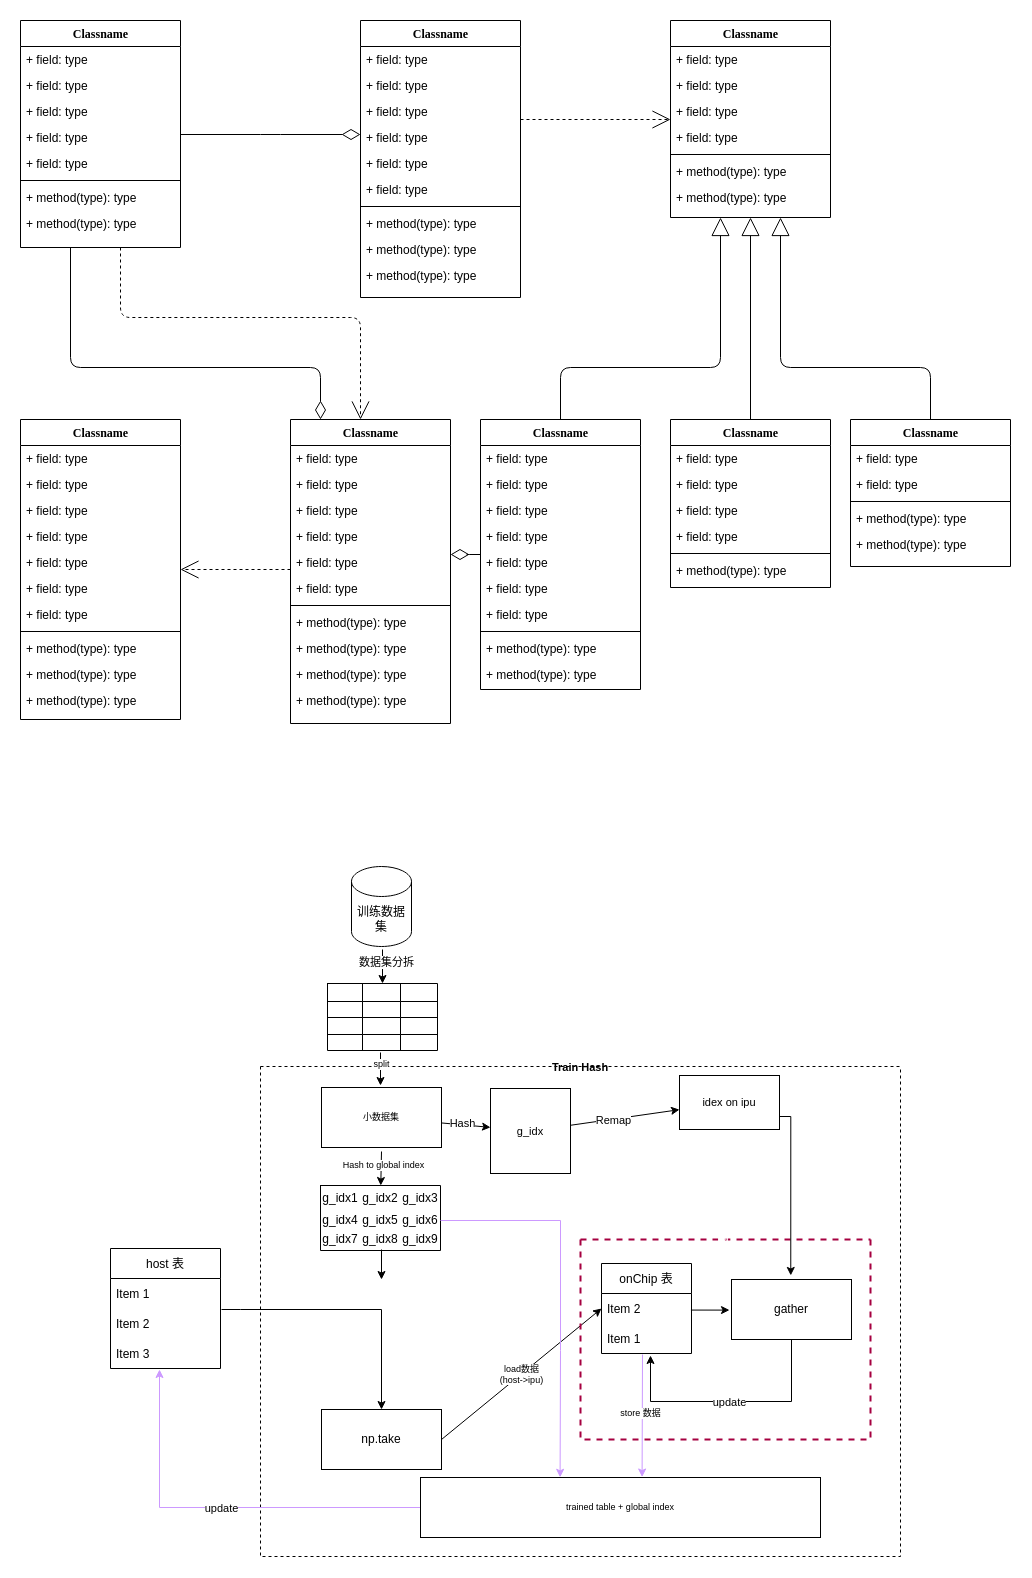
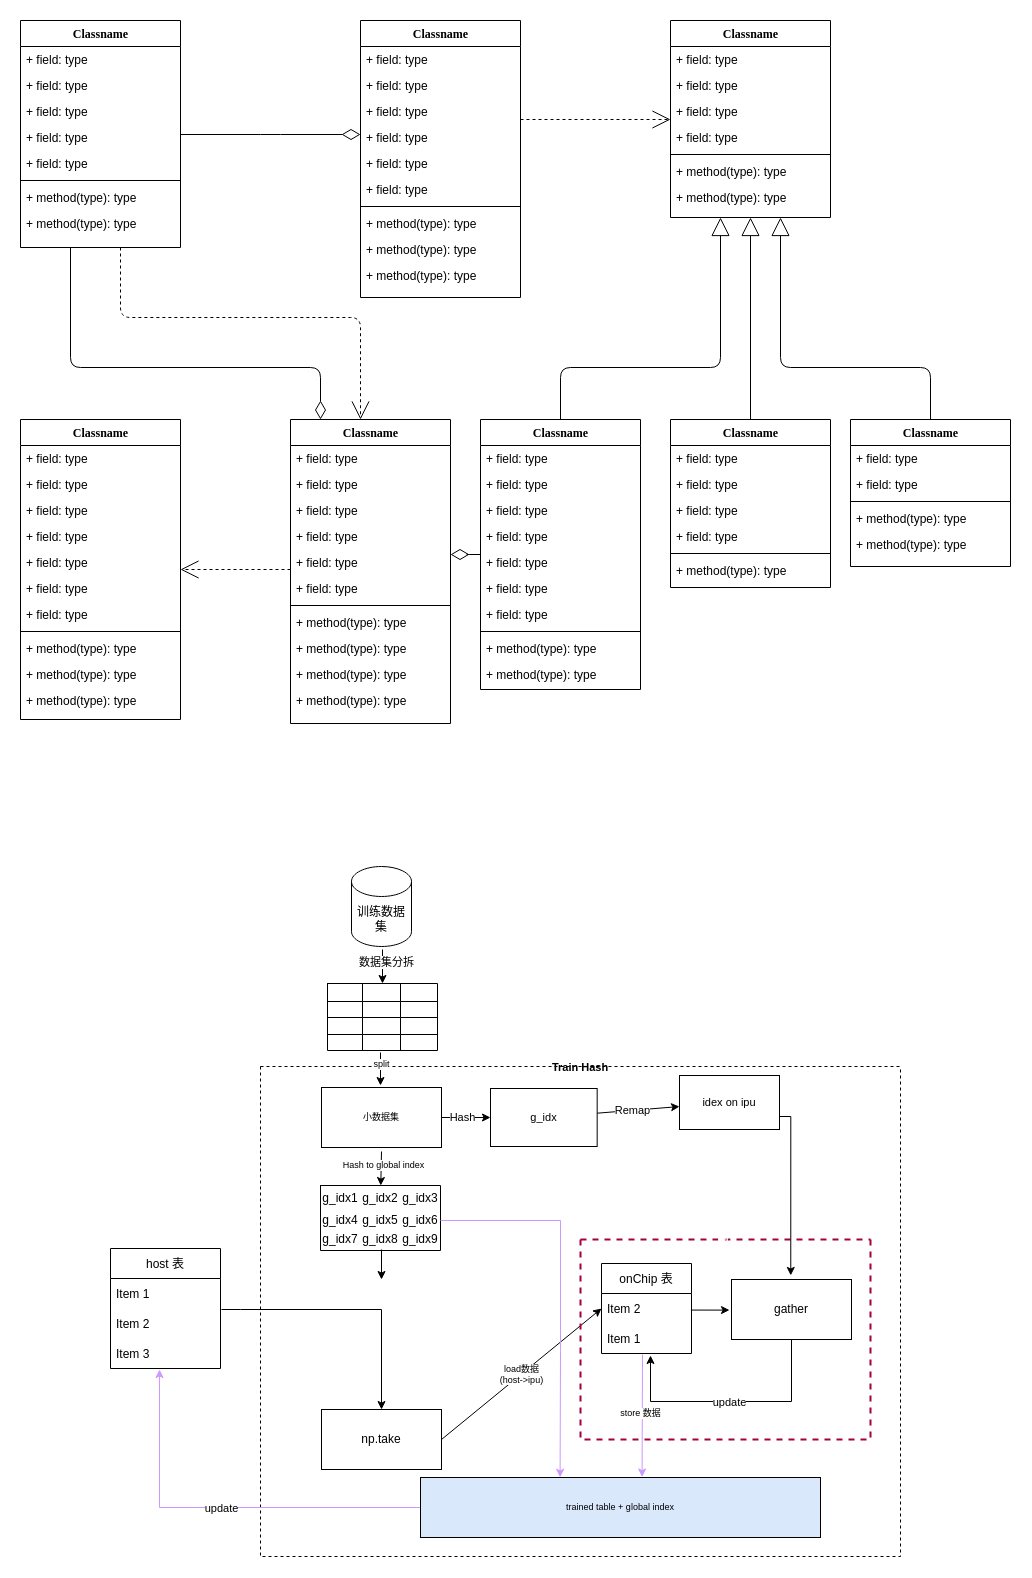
- <mxCell id="124" value="g_idx" style="rounded=0;whiteSpace=wrap;html=1;fontSize=11;strokeColor=#000000;strokeWidth=1;" parent="120" vertex="1"><mxGeometry x="230" y="22" width="80" height="85" as="geometry" /></mxCell>
+ <mxCell id="124" value="g_idx" style="rounded=0;whiteSpace=wrap;html=1;fontSize=11;strokeColor=#000000;strokeWidth=1;" parent="120" vertex="1"><mxGeometry x="230" y="22" width="106.67" height="58" as="geometry" /></mxCell>
- <mxCell id="132" value="trained table + global index" style="rounded=0;whiteSpace=wrap;html=1;fontSize=9;strokeColor=#000000;" parent="1" vertex="1"><mxGeometry x="420" y="1477" width="400" height="60" as="geometry" /></mxCell>
+ <mxCell id="132" value="trained table + global index" style="rounded=0;whiteSpace=wrap;html=1;fontSize=9;strokeColor=#000000;fillColor=#dae8fc;" parent="1" vertex="1"><mxGeometry x="420" y="1477" width="400" height="60" as="geometry" /></mxCell>
